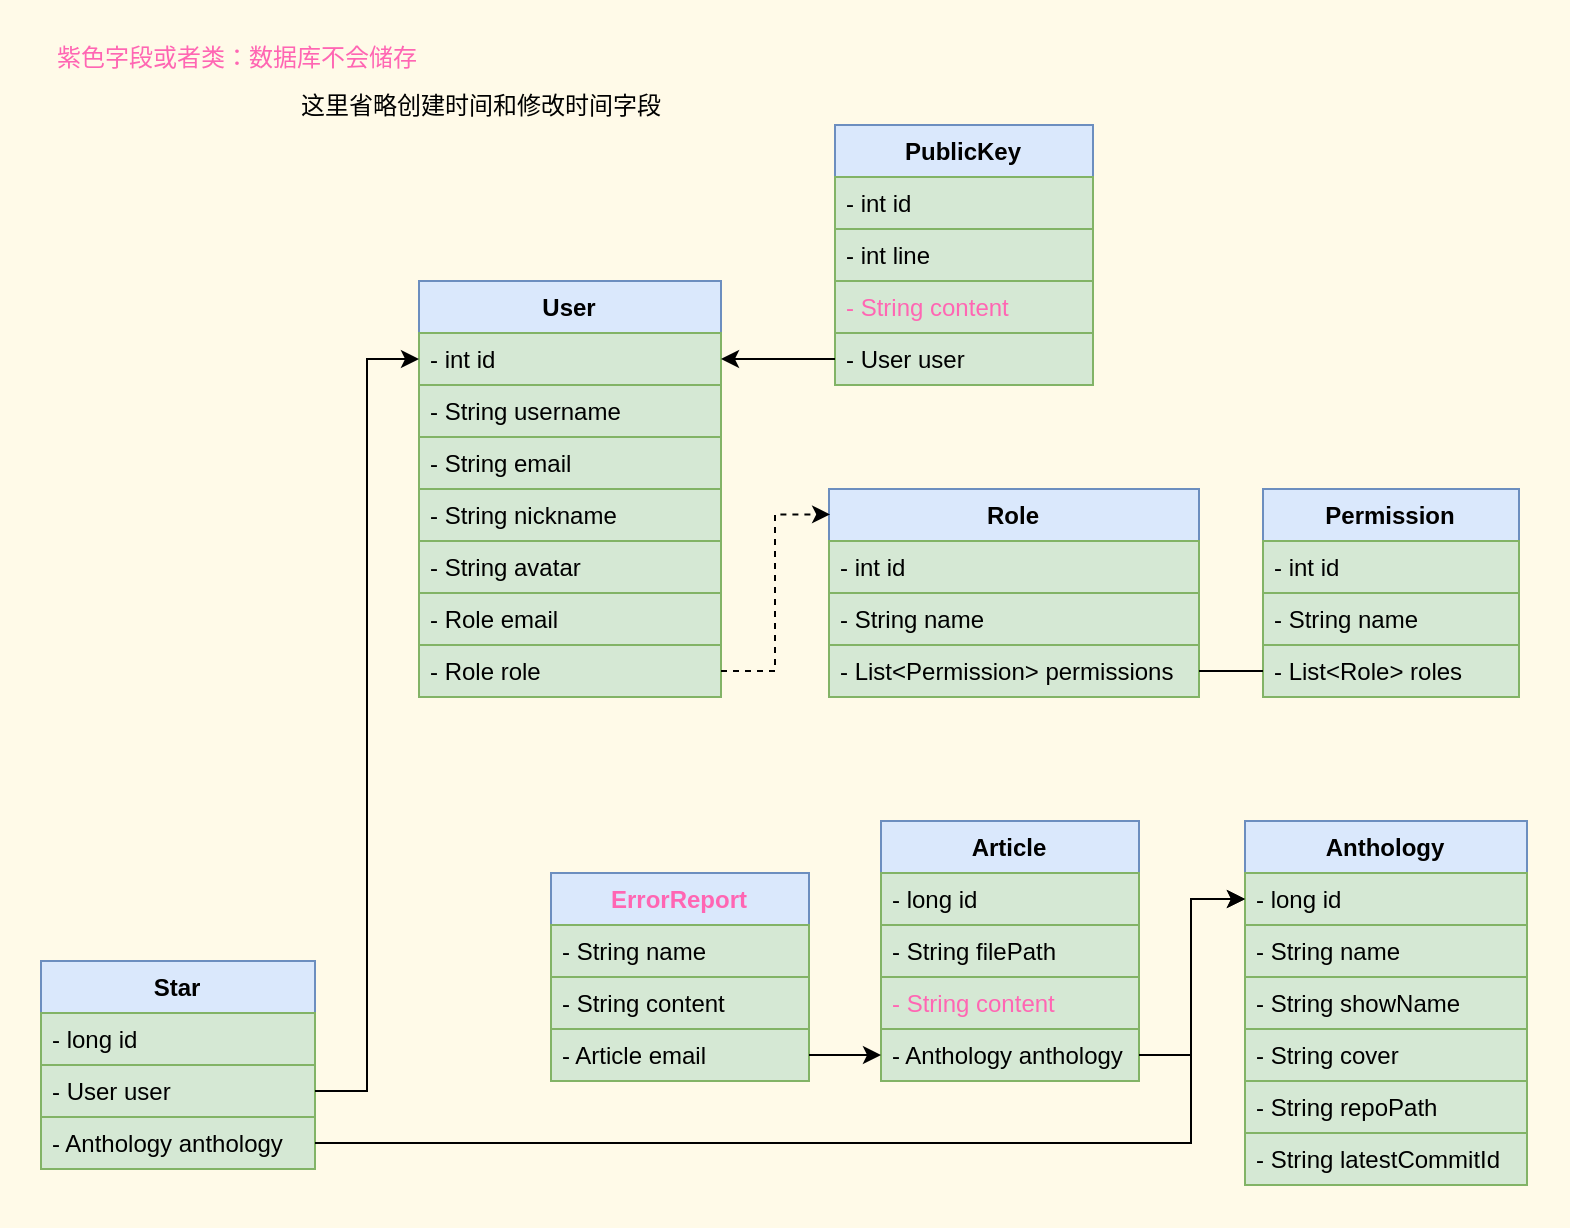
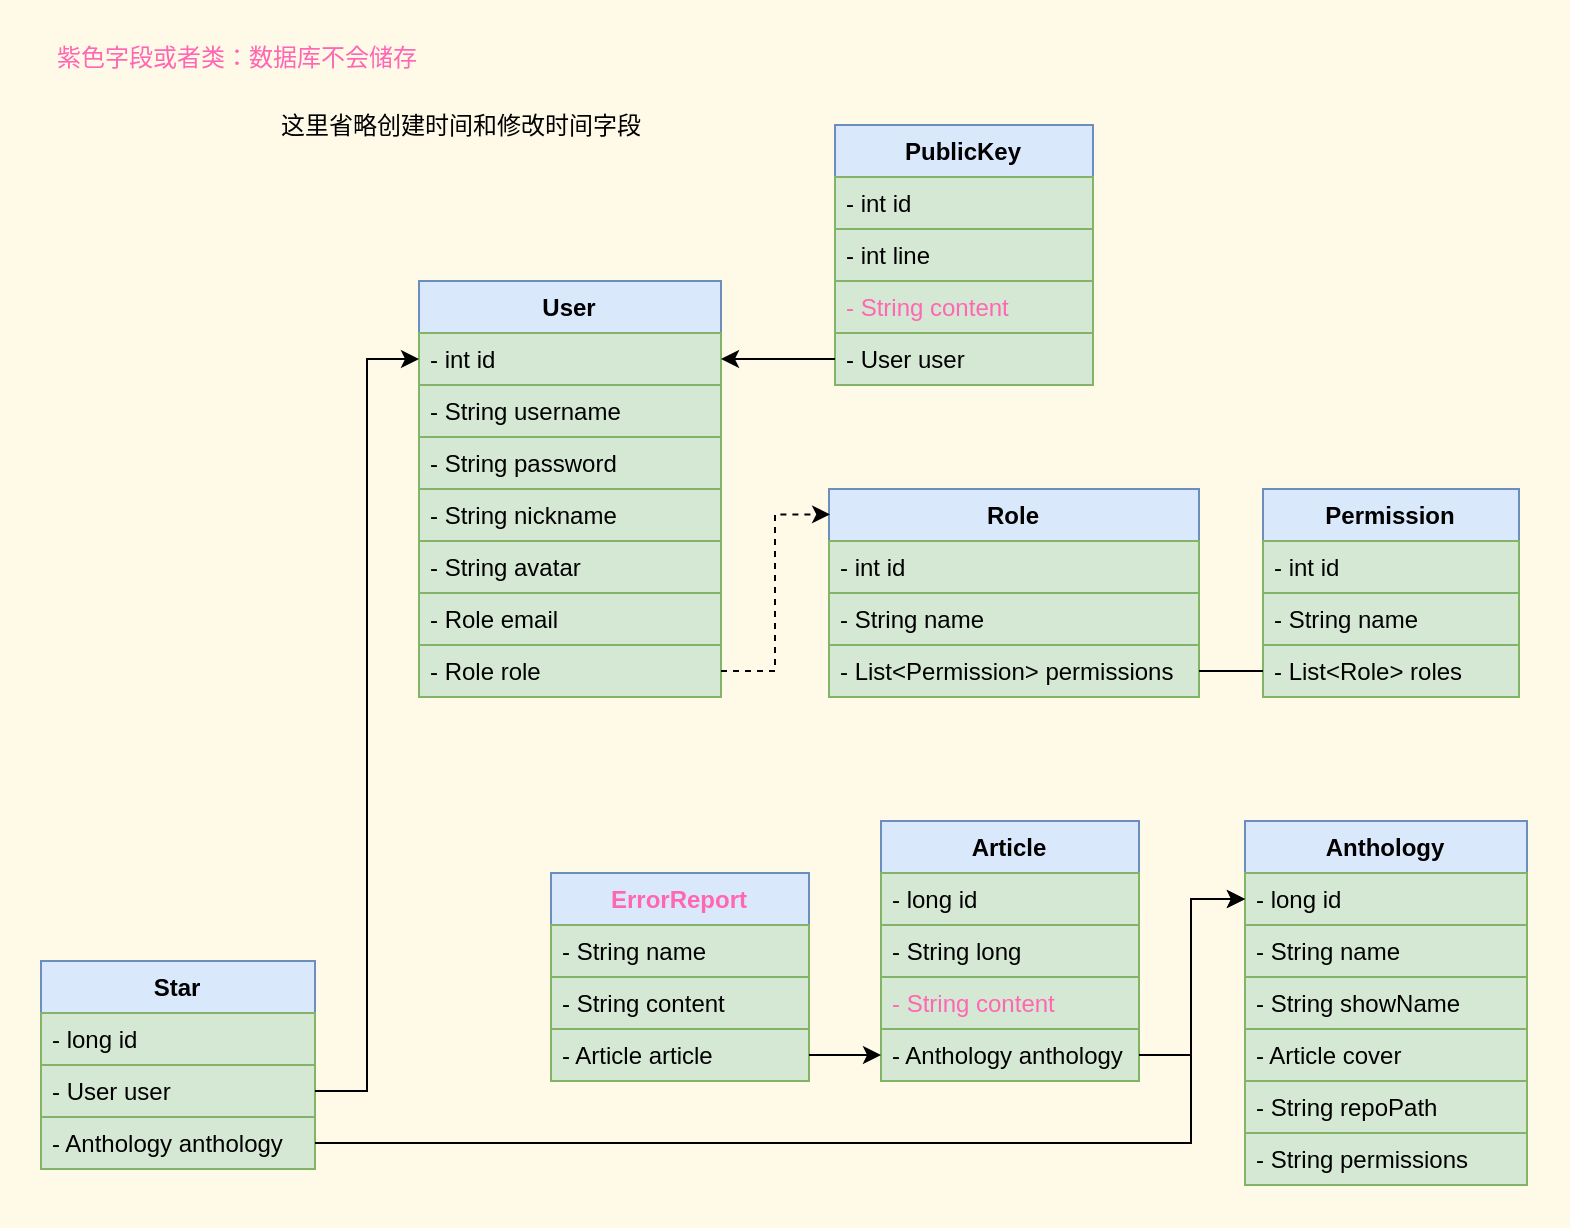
- <mxCell id="45" value="这里省略创建时间和修改时间字段" style="text;html=1;align=center;verticalAlign=middle;resizable=0;points=[];autosize=1;strokeColor=none;fillColor=none;" parent="1" vertex="1"><mxGeometry x="145" y="44" width="190" height="18" as="geometry" /></mxCell>
+ <mxCell id="45" value="这里省略创建时间和修改时间字段" style="text;html=1;align=center;verticalAlign=middle;resizable=0;points=[];autosize=1;strokeColor=none;fillColor=none;" parent="1" vertex="1"><mxGeometry x="135" y="54" width="190" height="18" as="geometry" /></mxCell>
- <mxCell id="5" value="- String email" style="text;strokeColor=#82b366;fillColor=#d5e8d4;align=left;verticalAlign=top;spacingLeft=4;spacingRight=4;overflow=hidden;rotatable=0;points=[[0,0.5],[1,0.5]];portConstraint=eastwest;" parent="2" vertex="1"><mxGeometry y="78" width="151" height="26" as="geometry" /></mxCell>
+ <mxCell id="5" value="- String password" style="text;strokeColor=#82b366;fillColor=#d5e8d4;align=left;verticalAlign=top;spacingLeft=4;spacingRight=4;overflow=hidden;rotatable=0;points=[[0,0.5],[1,0.5]];portConstraint=eastwest;" parent="2" vertex="1"><mxGeometry y="78" width="151" height="26" as="geometry" /></mxCell>
- <mxCell id="22" value="- String filePath" style="text;strokeColor=#82b366;fillColor=#d5e8d4;align=left;verticalAlign=top;spacingLeft=4;spacingRight=4;overflow=hidden;rotatable=0;points=[[0,0.5],[1,0.5]];portConstraint=eastwest;" parent="20" vertex="1"><mxGeometry y="52" width="129" height="26" as="geometry" /></mxCell>
+ <mxCell id="22" value="- String long" style="text;strokeColor=#82b366;fillColor=#d5e8d4;align=left;verticalAlign=top;spacingLeft=4;spacingRight=4;overflow=hidden;rotatable=0;points=[[0,0.5],[1,0.5]];portConstraint=eastwest;" parent="20" vertex="1"><mxGeometry y="52" width="129" height="26" as="geometry" /></mxCell>
- <mxCell id="36" value="- Article email" style="text;strokeColor=#82b366;fillColor=#d5e8d4;align=left;verticalAlign=top;spacingLeft=4;spacingRight=4;overflow=hidden;rotatable=0;points=[[0,0.5],[1,0.5]];portConstraint=eastwest;" parent="33" vertex="1"><mxGeometry y="78" width="129" height="26" as="geometry" /></mxCell>
+ <mxCell id="36" value="- Article article" style="text;strokeColor=#82b366;fillColor=#d5e8d4;align=left;verticalAlign=top;spacingLeft=4;spacingRight=4;overflow=hidden;rotatable=0;points=[[0,0.5],[1,0.5]];portConstraint=eastwest;" parent="33" vertex="1"><mxGeometry y="78" width="129" height="26" as="geometry" /></mxCell>
- <mxCell id="29" value="- String cover" style="text;strokeColor=#82b366;fillColor=#d5e8d4;align=left;verticalAlign=top;spacingLeft=4;spacingRight=4;overflow=hidden;rotatable=0;points=[[0,0.5],[1,0.5]];portConstraint=eastwest;" parent="25" vertex="1"><mxGeometry y="104" width="141" height="26" as="geometry" /></mxCell>
+ <mxCell id="29" value="- Article cover" style="text;strokeColor=#82b366;fillColor=#d5e8d4;align=left;verticalAlign=top;spacingLeft=4;spacingRight=4;overflow=hidden;rotatable=0;points=[[0,0.5],[1,0.5]];portConstraint=eastwest;" parent="25" vertex="1"><mxGeometry y="104" width="141" height="26" as="geometry" /></mxCell>
- <mxCell id="31" value="- String latestCommitId" style="text;strokeColor=#82b366;fillColor=#d5e8d4;align=left;verticalAlign=top;spacingLeft=4;spacingRight=4;overflow=hidden;rotatable=0;points=[[0,0.5],[1,0.5]];portConstraint=eastwest;" parent="25" vertex="1"><mxGeometry y="156" width="141" height="26" as="geometry" /></mxCell>
+ <mxCell id="31" value="- String permissions" style="text;strokeColor=#82b366;fillColor=#d5e8d4;align=left;verticalAlign=top;spacingLeft=4;spacingRight=4;overflow=hidden;rotatable=0;points=[[0,0.5],[1,0.5]];portConstraint=eastwest;" parent="25" vertex="1"><mxGeometry y="156" width="141" height="26" as="geometry" /></mxCell>
